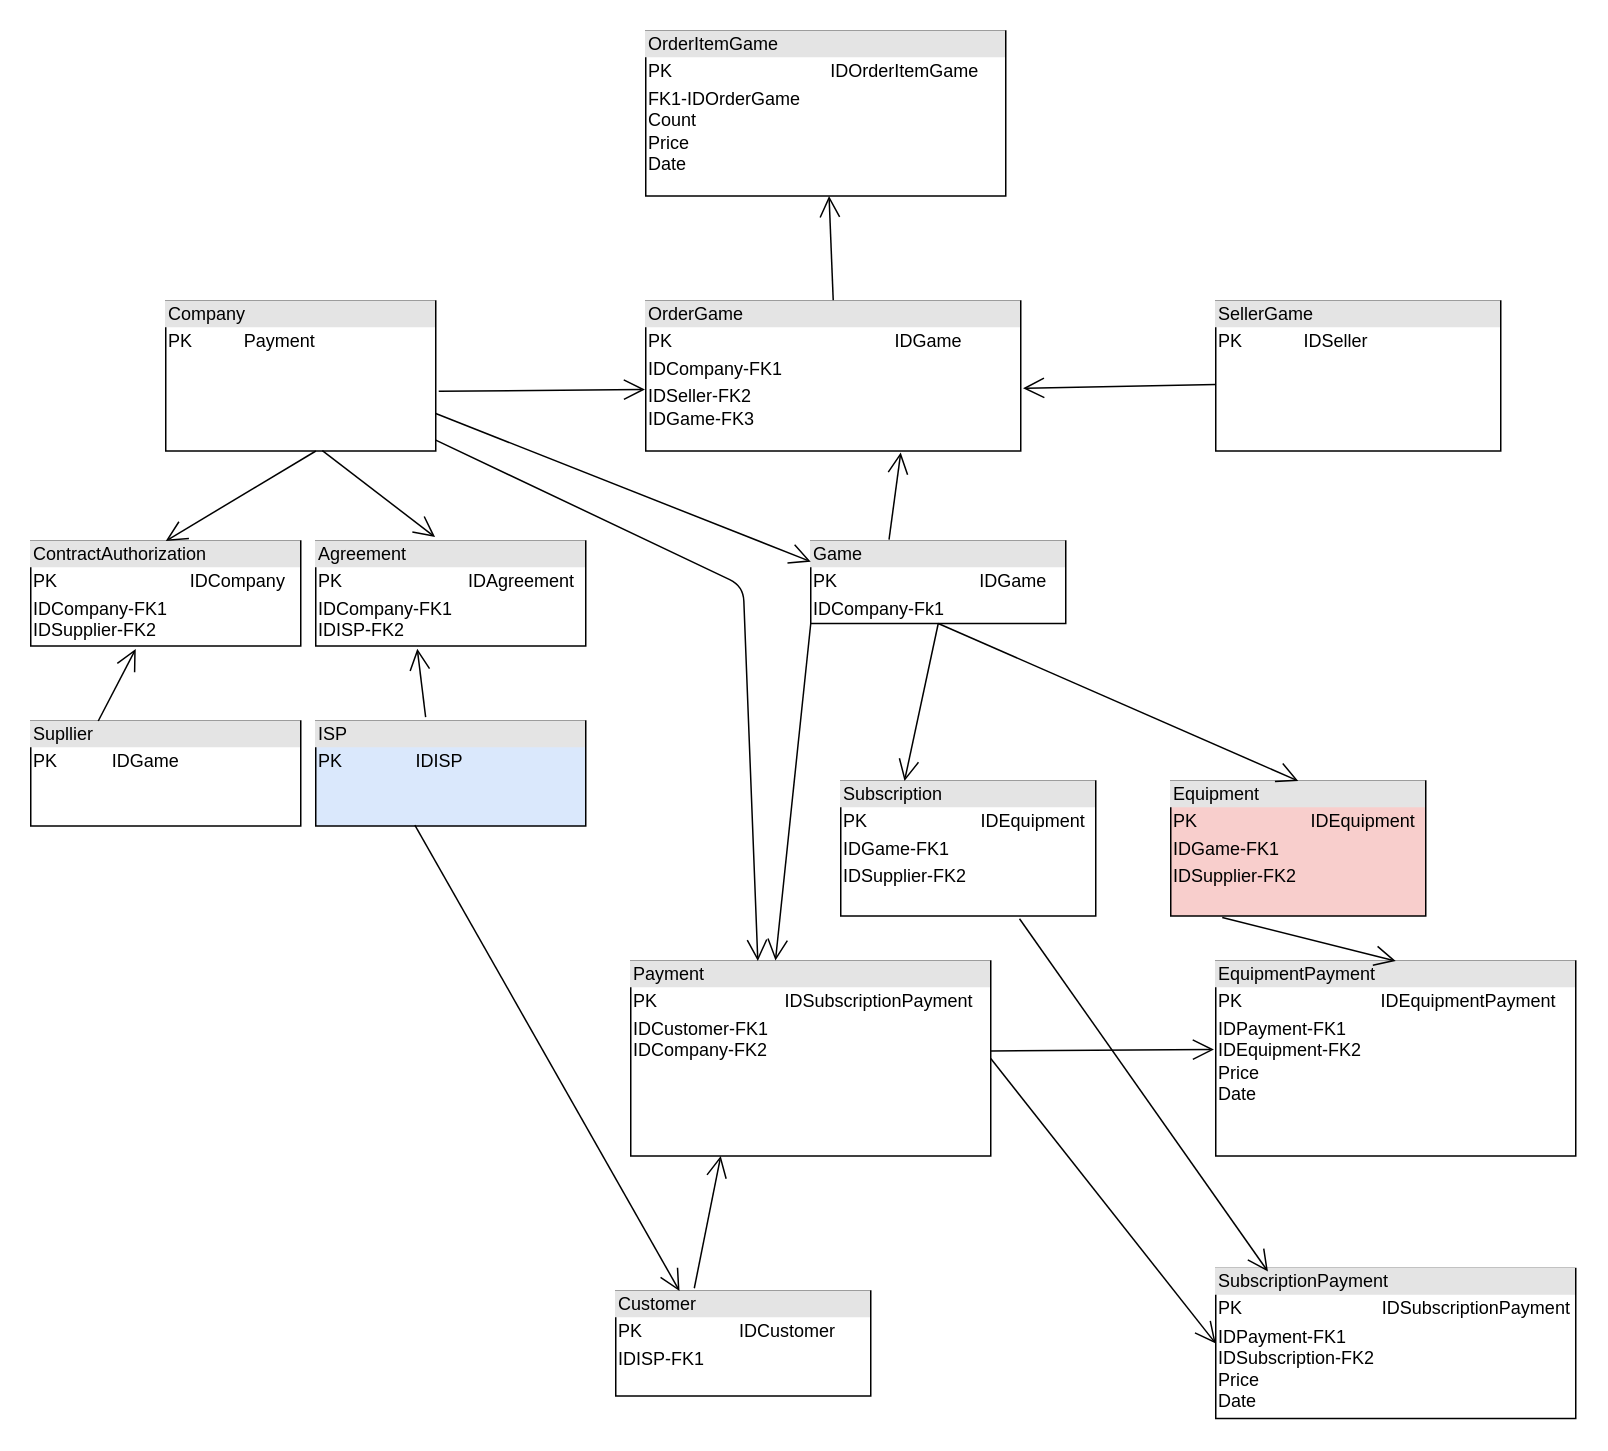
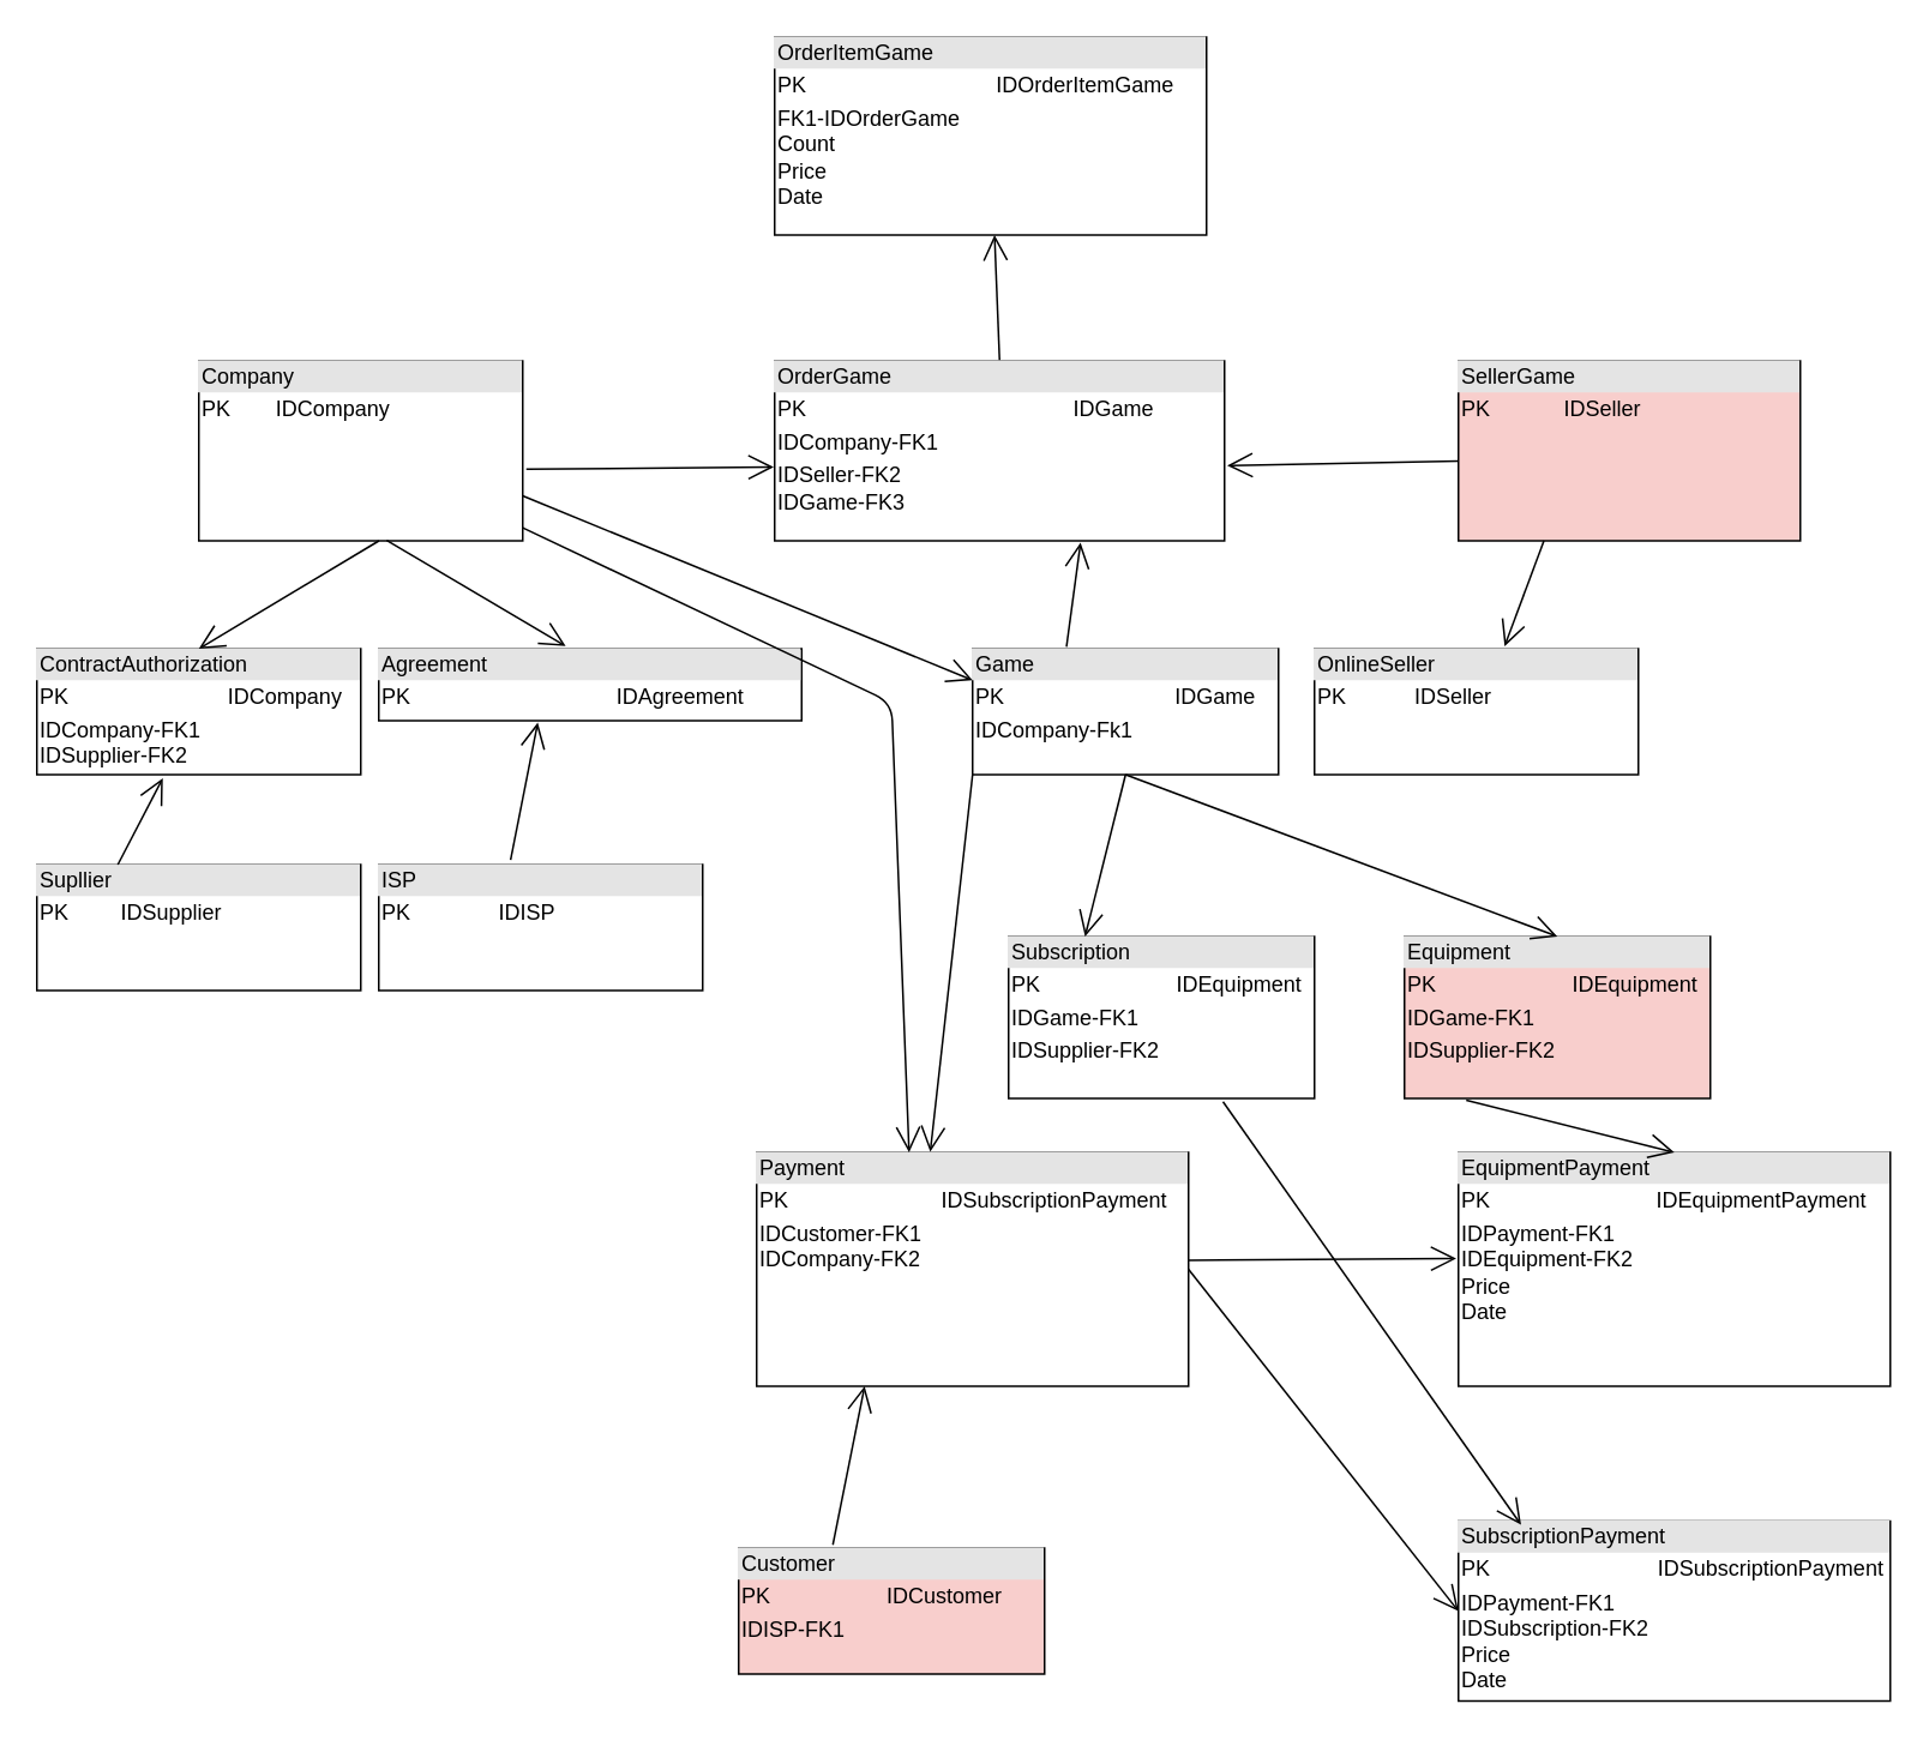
- <mxCell id="2" value="&lt;div style=&quot;box-sizing: border-box ; width: 100% ; background: #e4e4e4 ; padding: 2px&quot;&gt;Company&lt;/div&gt;&lt;table style=&quot;width: 100% ; font-size: 1em&quot; cellpadding=&quot;2&quot; cellspacing=&quot;0&quot;&gt;&lt;tbody&gt;&lt;tr&gt;&lt;td&gt;PK&lt;/td&gt;&lt;td&gt;Payment&lt;/td&gt;&lt;/tr&gt;&lt;tr&gt;&lt;td&gt;&lt;br&gt;&lt;/td&gt;&lt;td&gt;&lt;br&gt;&lt;/td&gt;&lt;/tr&gt;&lt;tr&gt;&lt;td&gt;&lt;/td&gt;&lt;td&gt;&lt;br&gt;&lt;/td&gt;&lt;/tr&gt;&lt;/tbody&gt;&lt;/table&gt;" style="verticalAlign=top;align=left;overflow=fill;html=1;" vertex="1" parent="1"><mxGeometry x="110" y="200" width="180" height="100" as="geometry" /></mxCell>
+ <mxCell id="2" value="&lt;div style=&quot;box-sizing: border-box ; width: 100% ; background: #e4e4e4 ; padding: 2px&quot;&gt;Company&lt;/div&gt;&lt;table style=&quot;width: 100% ; font-size: 1em&quot; cellpadding=&quot;2&quot; cellspacing=&quot;0&quot;&gt;&lt;tbody&gt;&lt;tr&gt;&lt;td&gt;PK&lt;/td&gt;&lt;td&gt;IDCompany&lt;/td&gt;&lt;/tr&gt;&lt;tr&gt;&lt;td&gt;&lt;br&gt;&lt;/td&gt;&lt;td&gt;&lt;br&gt;&lt;/td&gt;&lt;/tr&gt;&lt;tr&gt;&lt;td&gt;&lt;/td&gt;&lt;td&gt;&lt;br&gt;&lt;/td&gt;&lt;/tr&gt;&lt;/tbody&gt;&lt;/table&gt;" style="verticalAlign=top;align=left;overflow=fill;html=1;" vertex="1" parent="1"><mxGeometry x="110" y="200" width="180" height="100" as="geometry" /></mxCell>
- <mxCell id="4" value="&lt;div style=&quot;box-sizing: border-box ; width: 100% ; background: #e4e4e4 ; padding: 2px&quot;&gt;SellerGame&lt;/div&gt;&lt;table style=&quot;width: 100% ; font-size: 1em&quot; cellpadding=&quot;2&quot; cellspacing=&quot;0&quot;&gt;&lt;tbody&gt;&lt;tr&gt;&lt;td&gt;PK&lt;/td&gt;&lt;td&gt;IDSeller&lt;/td&gt;&lt;/tr&gt;&lt;tr&gt;&lt;td&gt;&lt;br&gt;&lt;/td&gt;&lt;td&gt;&lt;br&gt;&lt;/td&gt;&lt;/tr&gt;&lt;/tbody&gt;&lt;/table&gt;" style="verticalAlign=top;align=left;overflow=fill;html=1;" vertex="1" parent="1"><mxGeometry x="810" y="200" width="190" height="100" as="geometry" /></mxCell>
+ <mxCell id="4" value="&lt;div style=&quot;box-sizing: border-box ; width: 100% ; background: #e4e4e4 ; padding: 2px&quot;&gt;SellerGame&lt;/div&gt;&lt;table style=&quot;width: 100% ; font-size: 1em&quot; cellpadding=&quot;2&quot; cellspacing=&quot;0&quot;&gt;&lt;tbody&gt;&lt;tr&gt;&lt;td&gt;PK&lt;/td&gt;&lt;td&gt;IDSeller&lt;/td&gt;&lt;/tr&gt;&lt;tr&gt;&lt;td&gt;&lt;br&gt;&lt;/td&gt;&lt;td&gt;&lt;br&gt;&lt;/td&gt;&lt;/tr&gt;&lt;/tbody&gt;&lt;/table&gt;" style="verticalAlign=top;align=left;overflow=fill;html=1;fillColor=#f8cecc;" vertex="1" parent="1"><mxGeometry x="810" y="200" width="190" height="100" as="geometry" /></mxCell>
+ <mxCell id="5" value="" style="endArrow=open;endFill=1;endSize=12;html=1;exitX=0.25;exitY=1;exitDx=0;exitDy=0;entryX=0.587;entryY=-0.02;entryDx=0;entryDy=0;entryPerimeter=0;" edge="1" parent="1" source="4" target="3"><mxGeometry width="160" relative="1" as="geometry"><mxPoint x="900" y="340" as="sourcePoint" /><mxPoint x="960" y="370" as="targetPoint" /></mxGeometry></mxCell>
- <mxCell id="10" value="&lt;div style=&quot;box-sizing: border-box ; width: 100% ; background: #e4e4e4 ; padding: 2px&quot;&gt;Game&lt;/div&gt;&lt;table style=&quot;width: 100% ; font-size: 1em&quot; cellpadding=&quot;2&quot; cellspacing=&quot;0&quot;&gt;&lt;tbody&gt;&lt;tr&gt;&lt;td&gt;PK&lt;/td&gt;&lt;td&gt;IDGame&lt;/td&gt;&lt;/tr&gt;&lt;tr&gt;&lt;td&gt;IDCompany-Fk1&lt;br&gt;&lt;/td&gt;&lt;td&gt;&lt;br&gt;&lt;/td&gt;&lt;/tr&gt;&lt;tr&gt;&lt;td&gt;&lt;br&gt;&lt;br&gt;&lt;br&gt;&lt;br&gt;&lt;/td&gt;&lt;td&gt;&lt;br&gt;&lt;/td&gt;&lt;/tr&gt;&lt;/tbody&gt;&lt;/table&gt;" style="verticalAlign=top;align=left;overflow=fill;html=1;" vertex="1" parent="1"><mxGeometry x="540" y="360" width="170" height="55" as="geometry" /></mxCell>
+ <mxCell id="10" value="&lt;div style=&quot;box-sizing: border-box ; width: 100% ; background: #e4e4e4 ; padding: 2px&quot;&gt;Game&lt;/div&gt;&lt;table style=&quot;width: 100% ; font-size: 1em&quot; cellpadding=&quot;2&quot; cellspacing=&quot;0&quot;&gt;&lt;tbody&gt;&lt;tr&gt;&lt;td&gt;PK&lt;/td&gt;&lt;td&gt;IDGame&lt;/td&gt;&lt;/tr&gt;&lt;tr&gt;&lt;td&gt;IDCompany-Fk1&lt;br&gt;&lt;/td&gt;&lt;td&gt;&lt;br&gt;&lt;/td&gt;&lt;/tr&gt;&lt;tr&gt;&lt;td&gt;&lt;br&gt;&lt;br&gt;&lt;br&gt;&lt;br&gt;&lt;/td&gt;&lt;td&gt;&lt;br&gt;&lt;/td&gt;&lt;/tr&gt;&lt;/tbody&gt;&lt;/table&gt;" style="verticalAlign=top;align=left;overflow=fill;html=1;" vertex="1" parent="1"><mxGeometry x="540" y="360" width="170" height="70" as="geometry" /></mxCell>
- <mxCell id="14" value="&lt;div style=&quot;box-sizing: border-box ; width: 100% ; background: #e4e4e4 ; padding: 2px&quot;&gt;Agreement&lt;/div&gt;&lt;table style=&quot;width: 100% ; font-size: 1em&quot; cellpadding=&quot;2&quot; cellspacing=&quot;0&quot;&gt;&lt;tbody&gt;&lt;tr&gt;&lt;td&gt;PK&lt;/td&gt;&lt;td&gt;IDAgreement&lt;/td&gt;&lt;/tr&gt;&lt;tr&gt;&lt;td&gt;IDCompany-FK1&lt;br&gt;IDISP-FK2&lt;br&gt;&lt;/td&gt;&lt;td&gt;&lt;br&gt;&lt;/td&gt;&lt;/tr&gt;&lt;tr&gt;&lt;td&gt;&lt;/td&gt;&lt;td&gt;&lt;br&gt;&lt;/td&gt;&lt;/tr&gt;&lt;/tbody&gt;&lt;/table&gt;" style="verticalAlign=top;align=left;overflow=fill;html=1;" vertex="1" parent="1"><mxGeometry x="210" y="360" width="180" height="70" as="geometry" /></mxCell>
+ <mxCell id="14" value="&lt;div style=&quot;box-sizing: border-box ; width: 100% ; background: #e4e4e4 ; padding: 2px&quot;&gt;Agreement&lt;/div&gt;&lt;table style=&quot;width: 100% ; font-size: 1em&quot; cellpadding=&quot;2&quot; cellspacing=&quot;0&quot;&gt;&lt;tbody&gt;&lt;tr&gt;&lt;td&gt;PK&lt;/td&gt;&lt;td&gt;IDAgreement&lt;/td&gt;&lt;/tr&gt;&lt;tr&gt;&lt;td&gt;IDCompany-FK1&lt;br&gt;IDISP-FK2&lt;br&gt;&lt;/td&gt;&lt;td&gt;&lt;br&gt;&lt;/td&gt;&lt;/tr&gt;&lt;tr&gt;&lt;td&gt;&lt;/td&gt;&lt;td&gt;&lt;br&gt;&lt;/td&gt;&lt;/tr&gt;&lt;/tbody&gt;&lt;/table&gt;" style="verticalAlign=top;align=left;overflow=fill;html=1;" vertex="1" parent="1"><mxGeometry x="210" y="360" width="235" height="40" as="geometry" /></mxCell>
+ <mxCell id="3" value="&lt;div style=&quot;box-sizing: border-box ; width: 100% ; background: #e4e4e4 ; padding: 2px&quot;&gt;OnlineSeller&lt;/div&gt;&lt;table style=&quot;width: 100% ; font-size: 1em&quot; cellpadding=&quot;2&quot; cellspacing=&quot;0&quot;&gt;&lt;tbody&gt;&lt;tr&gt;&lt;td&gt;PK&lt;/td&gt;&lt;td&gt;IDSeller&lt;br&gt;&lt;/td&gt;&lt;/tr&gt;&lt;tr&gt;&lt;td&gt;&lt;br&gt;&lt;/td&gt;&lt;td&gt;&lt;br&gt;&lt;/td&gt;&lt;/tr&gt;&lt;tr&gt;&lt;td&gt;&lt;/td&gt;&lt;td&gt;&lt;br&gt;&lt;/td&gt;&lt;/tr&gt;&lt;/tbody&gt;&lt;/table&gt;" style="verticalAlign=top;align=left;overflow=fill;html=1;" vertex="1" parent="1"><mxGeometry x="730" y="360" width="180" height="70" as="geometry" /></mxCell>
- <mxCell id="16" value="&lt;div style=&quot;box-sizing: border-box ; width: 100% ; background: #e4e4e4 ; padding: 2px&quot;&gt;Supllier&lt;/div&gt;&lt;table style=&quot;width: 100% ; font-size: 1em&quot; cellpadding=&quot;2&quot; cellspacing=&quot;0&quot;&gt;&lt;tbody&gt;&lt;tr&gt;&lt;td&gt;PK&lt;/td&gt;&lt;td&gt;IDGame&lt;/td&gt;&lt;/tr&gt;&lt;tr&gt;&lt;td&gt;&lt;br&gt;&lt;/td&gt;&lt;td&gt;&lt;br&gt;&lt;/td&gt;&lt;/tr&gt;&lt;tr&gt;&lt;td&gt;&lt;/td&gt;&lt;td&gt;&lt;br&gt;&lt;/td&gt;&lt;/tr&gt;&lt;/tbody&gt;&lt;/table&gt;" style="verticalAlign=top;align=left;overflow=fill;html=1;" vertex="1" parent="1"><mxGeometry x="20" y="480" width="180" height="70" as="geometry" /></mxCell>
+ <mxCell id="16" value="&lt;div style=&quot;box-sizing: border-box ; width: 100% ; background: #e4e4e4 ; padding: 2px&quot;&gt;Supllier&lt;/div&gt;&lt;table style=&quot;width: 100% ; font-size: 1em&quot; cellpadding=&quot;2&quot; cellspacing=&quot;0&quot;&gt;&lt;tbody&gt;&lt;tr&gt;&lt;td&gt;PK&lt;/td&gt;&lt;td&gt;IDSupplier&lt;/td&gt;&lt;/tr&gt;&lt;tr&gt;&lt;td&gt;&lt;br&gt;&lt;/td&gt;&lt;td&gt;&lt;br&gt;&lt;/td&gt;&lt;/tr&gt;&lt;tr&gt;&lt;td&gt;&lt;/td&gt;&lt;td&gt;&lt;br&gt;&lt;/td&gt;&lt;/tr&gt;&lt;/tbody&gt;&lt;/table&gt;" style="verticalAlign=top;align=left;overflow=fill;html=1;" vertex="1" parent="1"><mxGeometry x="20" y="480" width="180" height="70" as="geometry" /></mxCell>
- <mxCell id="19" value="&lt;div style=&quot;box-sizing: border-box ; width: 100% ; background: #e4e4e4 ; padding: 2px&quot;&gt;ISP&lt;/div&gt;&lt;table style=&quot;width: 100% ; font-size: 1em&quot; cellpadding=&quot;2&quot; cellspacing=&quot;0&quot;&gt;&lt;tbody&gt;&lt;tr&gt;&lt;td&gt;PK&lt;/td&gt;&lt;td&gt;IDISP&lt;/td&gt;&lt;/tr&gt;&lt;tr&gt;&lt;td&gt;&lt;br&gt;&lt;/td&gt;&lt;td&gt;&lt;br&gt;&lt;/td&gt;&lt;/tr&gt;&lt;tr&gt;&lt;td&gt;&lt;/td&gt;&lt;td&gt;&lt;br&gt;&lt;/td&gt;&lt;/tr&gt;&lt;/tbody&gt;&lt;/table&gt;" style="verticalAlign=top;align=left;overflow=fill;html=1;fillColor=#dae8fc;" vertex="1" parent="1"><mxGeometry x="210" y="480" width="180" height="70" as="geometry" /></mxCell>
+ <mxCell id="19" value="&lt;div style=&quot;box-sizing: border-box ; width: 100% ; background: #e4e4e4 ; padding: 2px&quot;&gt;ISP&lt;/div&gt;&lt;table style=&quot;width: 100% ; font-size: 1em&quot; cellpadding=&quot;2&quot; cellspacing=&quot;0&quot;&gt;&lt;tbody&gt;&lt;tr&gt;&lt;td&gt;PK&lt;/td&gt;&lt;td&gt;IDISP&lt;/td&gt;&lt;/tr&gt;&lt;tr&gt;&lt;td&gt;&lt;br&gt;&lt;/td&gt;&lt;td&gt;&lt;br&gt;&lt;/td&gt;&lt;/tr&gt;&lt;tr&gt;&lt;td&gt;&lt;/td&gt;&lt;td&gt;&lt;br&gt;&lt;/td&gt;&lt;/tr&gt;&lt;/tbody&gt;&lt;/table&gt;" style="verticalAlign=top;align=left;overflow=fill;html=1;" vertex="1" parent="1"><mxGeometry x="210" y="480" width="180" height="70" as="geometry" /></mxCell>
- <mxCell id="29" value="" style="endArrow=open;endFill=1;endSize=12;html=1;entryX=0.25;entryY=0;entryDx=0;entryDy=0;exitX=0.367;exitY=0.991;exitDx=0;exitDy=0;exitPerimeter=0;" edge="1" parent="1" source="19" target="24"><mxGeometry width="160" relative="1" as="geometry"><mxPoint x="200" y="670" as="sourcePoint" /><mxPoint x="285" y="860" as="targetPoint" /></mxGeometry></mxCell>
- <mxCell id="24" value="&lt;div style=&quot;box-sizing: border-box ; width: 100% ; background: #e4e4e4 ; padding: 2px&quot;&gt;Customer&lt;/div&gt;&lt;table style=&quot;width: 100% ; font-size: 1em&quot; cellpadding=&quot;2&quot; cellspacing=&quot;0&quot;&gt;&lt;tbody&gt;&lt;tr&gt;&lt;td&gt;PK&lt;/td&gt;&lt;td&gt;IDCustomer&lt;/td&gt;&lt;/tr&gt;&lt;tr&gt;&lt;td&gt;IDISP-FK1&lt;/td&gt;&lt;td&gt;&lt;br&gt;&lt;/td&gt;&lt;/tr&gt;&lt;tr&gt;&lt;td&gt;&lt;br&gt;&lt;br&gt;&lt;br&gt;&lt;br&gt;&lt;/td&gt;&lt;td&gt;&lt;br&gt;&lt;/td&gt;&lt;/tr&gt;&lt;/tbody&gt;&lt;/table&gt;" style="verticalAlign=top;align=left;overflow=fill;html=1;" vertex="1" parent="1"><mxGeometry x="410" y="860" width="170" height="70" as="geometry" /></mxCell>
+ <mxCell id="24" value="&lt;div style=&quot;box-sizing: border-box ; width: 100% ; background: #e4e4e4 ; padding: 2px&quot;&gt;Customer&lt;/div&gt;&lt;table style=&quot;width: 100% ; font-size: 1em&quot; cellpadding=&quot;2&quot; cellspacing=&quot;0&quot;&gt;&lt;tbody&gt;&lt;tr&gt;&lt;td&gt;PK&lt;/td&gt;&lt;td&gt;IDCustomer&lt;/td&gt;&lt;/tr&gt;&lt;tr&gt;&lt;td&gt;IDISP-FK1&lt;/td&gt;&lt;td&gt;&lt;br&gt;&lt;/td&gt;&lt;/tr&gt;&lt;tr&gt;&lt;td&gt;&lt;br&gt;&lt;br&gt;&lt;br&gt;&lt;br&gt;&lt;/td&gt;&lt;td&gt;&lt;br&gt;&lt;/td&gt;&lt;/tr&gt;&lt;/tbody&gt;&lt;/table&gt;" style="verticalAlign=top;align=left;overflow=fill;html=1;fillColor=#f8cecc;" vertex="1" parent="1"><mxGeometry x="410" y="860" width="170" height="70" as="geometry" /></mxCell>
